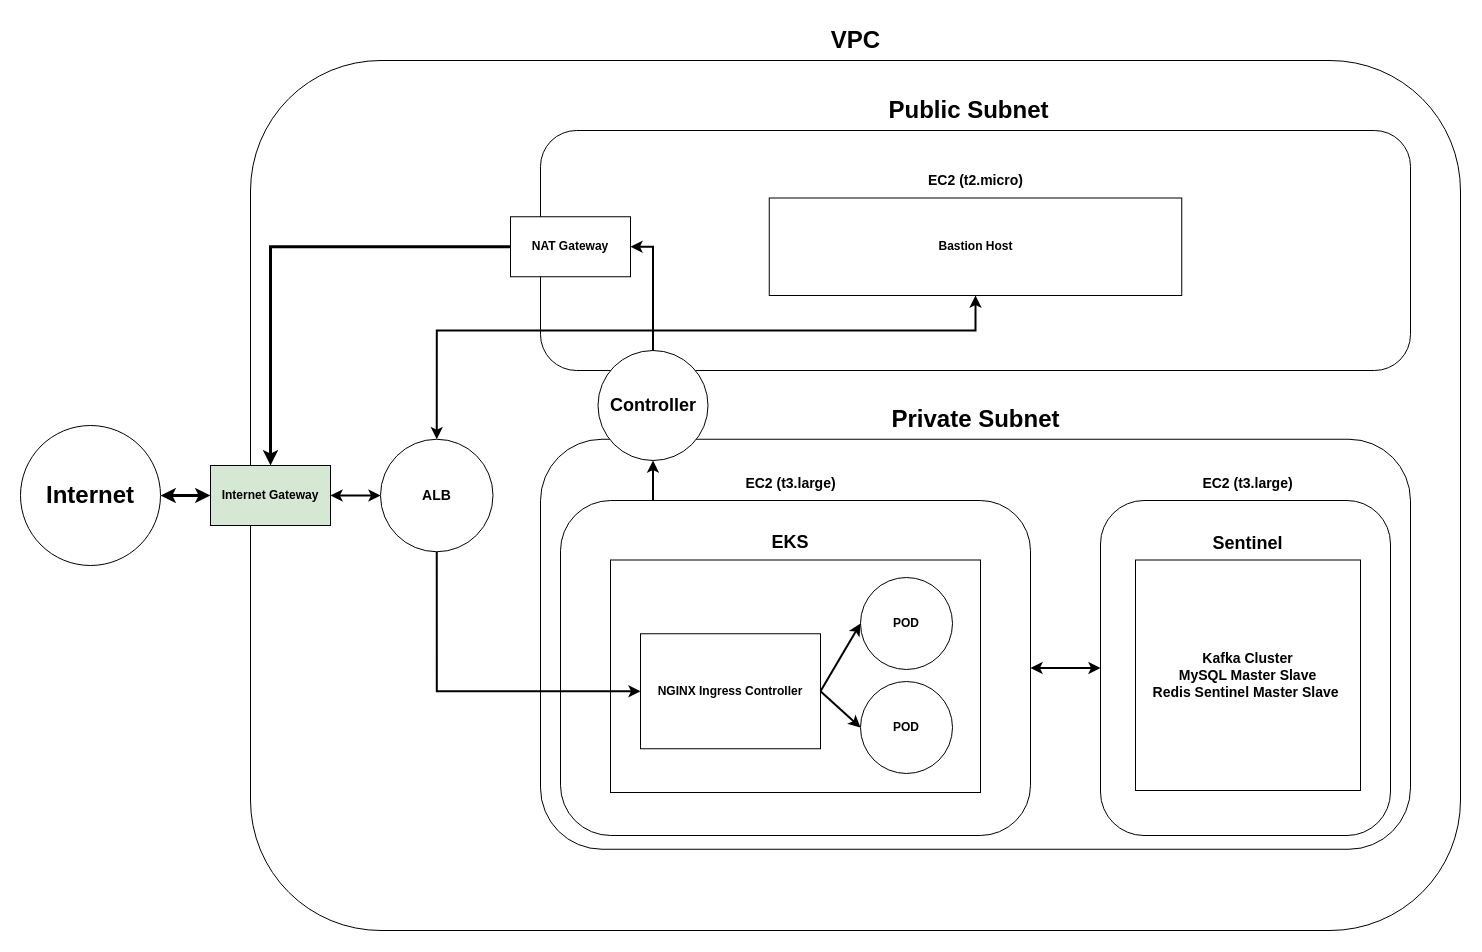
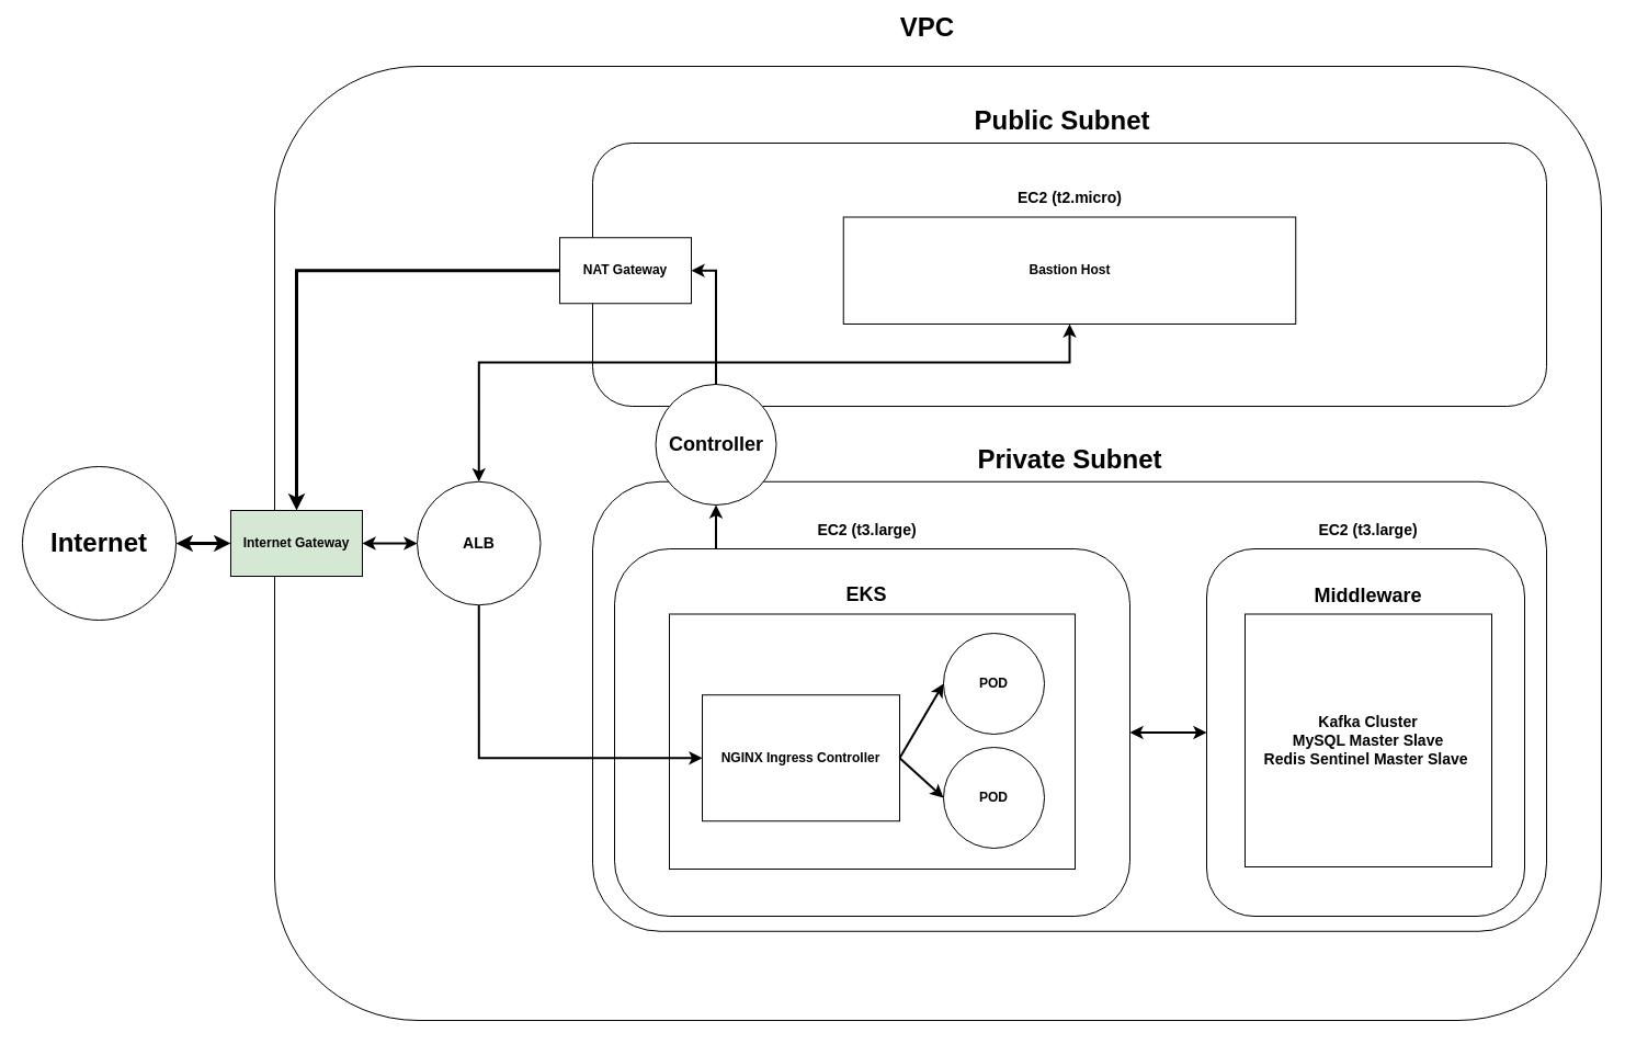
- <mxCell id="3" value="VPC" style="text;strokeColor=none;fillColor=none;html=1;fontSize=24;fontStyle=1;verticalAlign=middle;align=center;" vertex="1" parent="1"><mxGeometry x="805" y="20" width="100" height="40" as="geometry" /></mxCell>
+ <mxCell id="3" value="VPC" style="text;strokeColor=none;fillColor=none;html=1;fontSize=24;fontStyle=1;verticalAlign=middle;align=center;" vertex="1" parent="1"><mxGeometry x="795" y="5" width="100" height="40" as="geometry" /></mxCell>
- <mxCell id="34" value="&lt;font style=&quot;font-size: 18px;&quot;&gt;&lt;b&gt;Sentinel&lt;/b&gt;&lt;/font&gt;" style="text;html=1;align=center;verticalAlign=middle;whiteSpace=wrap;rounded=0;" vertex="1" parent="1"><mxGeometry x="1186.25" y="526.75" width="122.5" height="32.75" as="geometry" /></mxCell>
+ <mxCell id="34" value="&lt;font style=&quot;font-size: 18px;&quot;&gt;&lt;b&gt;Middleware&lt;/b&gt;&lt;/font&gt;" style="text;html=1;align=center;verticalAlign=middle;whiteSpace=wrap;rounded=0;" vertex="1" parent="1"><mxGeometry x="1186.25" y="526.75" width="122.5" height="32.75" as="geometry" /></mxCell>
